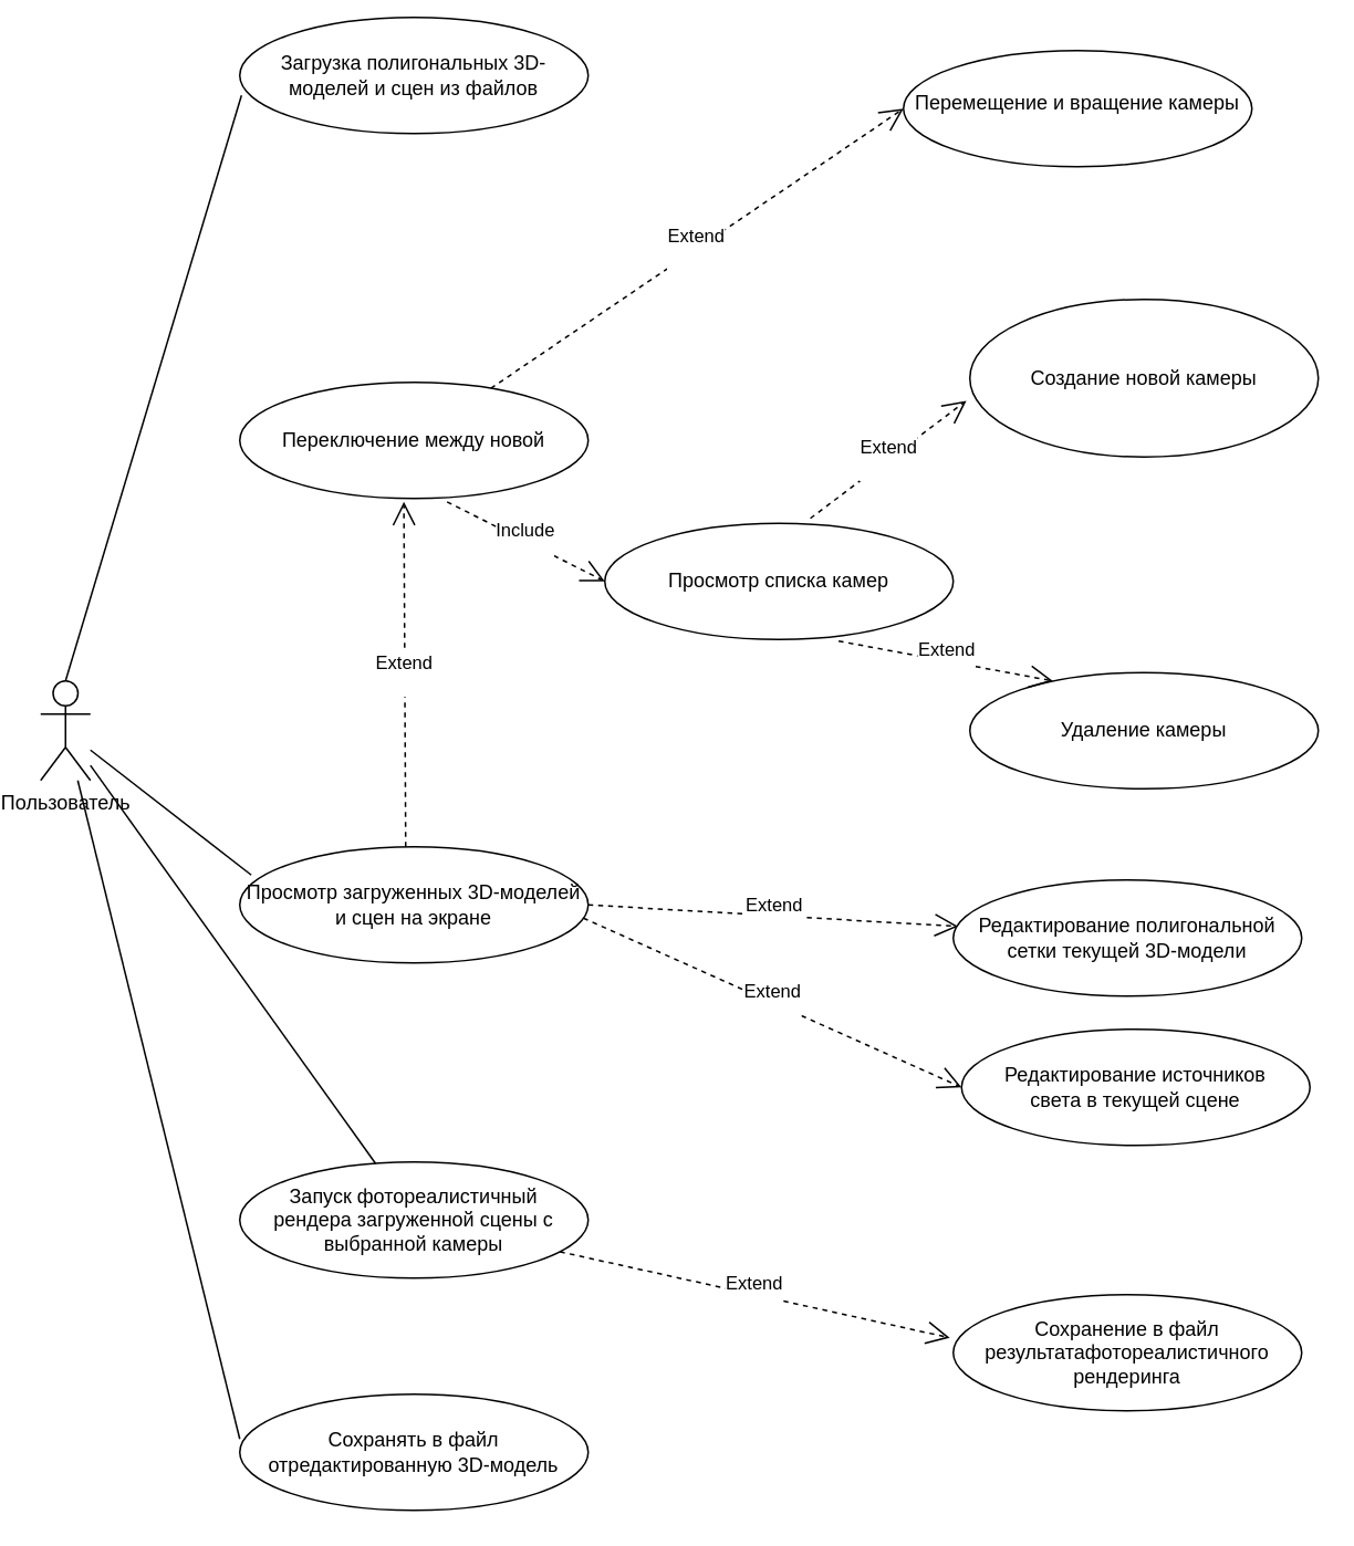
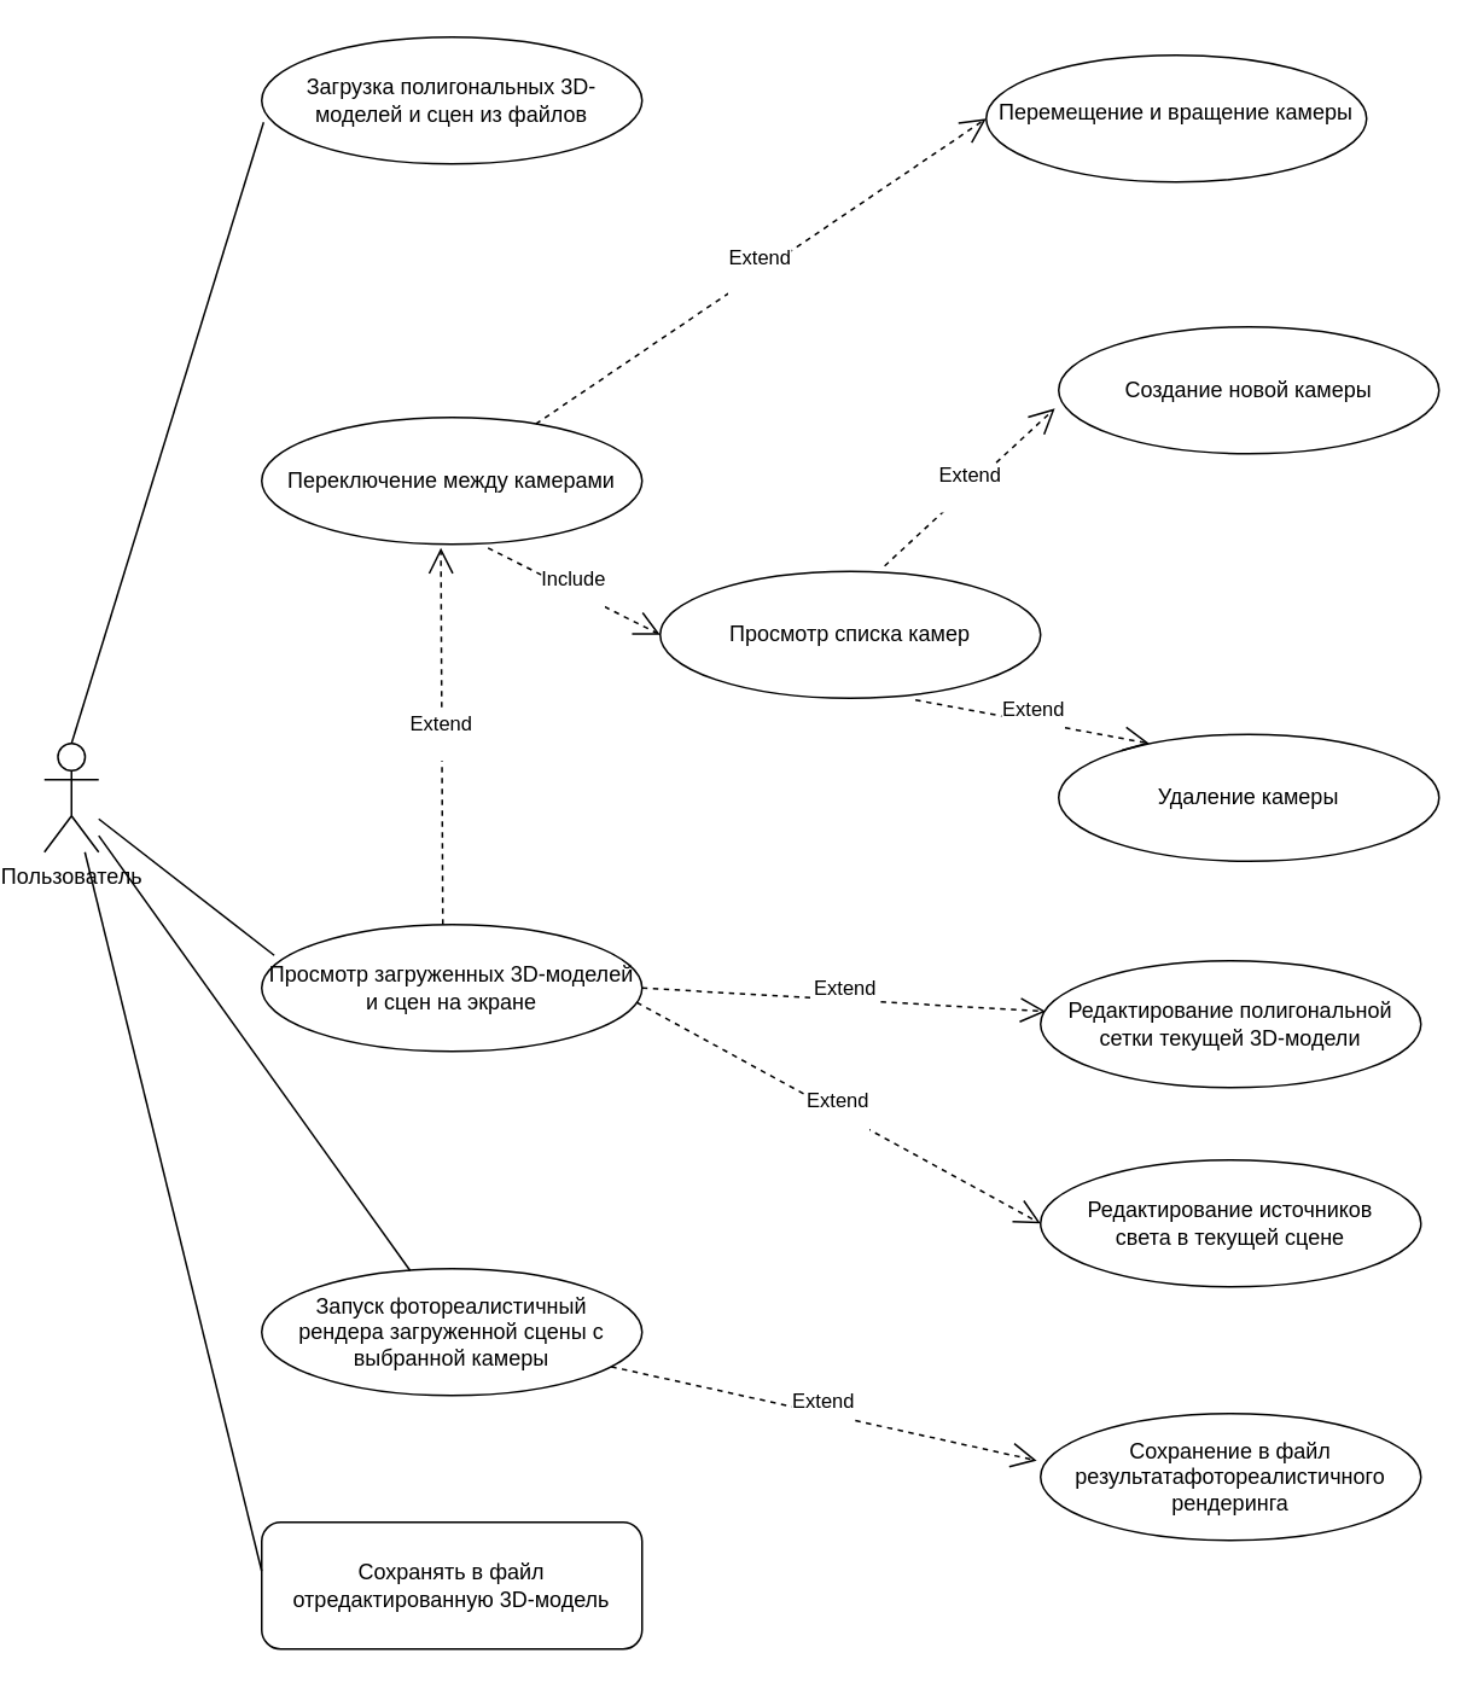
- <mxCell id="3" value="Загрузка полигональных 3D-моделей и сцен из файлов" style="ellipse;verticalAlign=middle;whiteSpace=wrap;html=1;" vertex="1" parent="1"><mxGeometry x="140" y="10" width="210" height="70" as="geometry" /></mxCell>
+ <mxCell id="3" value="Загрузка полигональных 3D-моделей и сцен из файлов" style="ellipse;verticalAlign=middle;whiteSpace=wrap;html=1;" vertex="1" parent="1"><mxGeometry x="140" y="20" width="210" height="70" as="geometry" /></mxCell>
- <mxCell id="6" value="&lt;div&gt;Создание новой камеры&lt;/div&gt;" style="ellipse;verticalAlign=middle;whiteSpace=wrap;html=1;" vertex="1" parent="1"><mxGeometry x="580" y="180" width="210" height="95" as="geometry" /></mxCell>
+ <mxCell id="6" value="&lt;div&gt;Создание новой камеры&lt;/div&gt;" style="ellipse;verticalAlign=middle;whiteSpace=wrap;html=1;" vertex="1" parent="1"><mxGeometry x="580" y="180" width="210" height="70" as="geometry" /></mxCell>
- <mxCell id="7" value="Переключение между новой" style="ellipse;verticalAlign=middle;whiteSpace=wrap;html=1;" vertex="1" parent="1"><mxGeometry x="140" y="230" width="210" height="70" as="geometry" /></mxCell>
+ <mxCell id="7" value="Переключение между камерами" style="ellipse;verticalAlign=middle;whiteSpace=wrap;html=1;" vertex="1" parent="1"><mxGeometry x="140" y="230" width="210" height="70" as="geometry" /></mxCell>
- <mxCell id="9" value="Редактирование источников&#10;света в текущей сцене" style="ellipse;verticalAlign=middle;whiteSpace=wrap;" vertex="1" parent="1"><mxGeometry x="575" y="620" width="210" height="70" as="geometry" /></mxCell>
+ <mxCell id="9" value="Редактирование источников&#10;света в текущей сцене" style="ellipse;verticalAlign=middle;whiteSpace=wrap;" vertex="1" parent="1"><mxGeometry x="570" y="640" width="210" height="70" as="geometry" /></mxCell>
- <mxCell id="12" value="Сохранять в файл&#10;отредактированную 3D-модель" style="ellipse;verticalAlign=middle;whiteSpace=wrap;" vertex="1" parent="1"><mxGeometry x="140" y="840" width="210" height="70" as="geometry" /></mxCell>
+ <mxCell id="12" value="Сохранять в файл&#10;отредактированную 3D-модель" style="verticalAlign=middle;whiteSpace=wrap;rounded=1;" vertex="1" parent="1"><mxGeometry x="140" y="840" width="210" height="70" as="geometry" /></mxCell>
